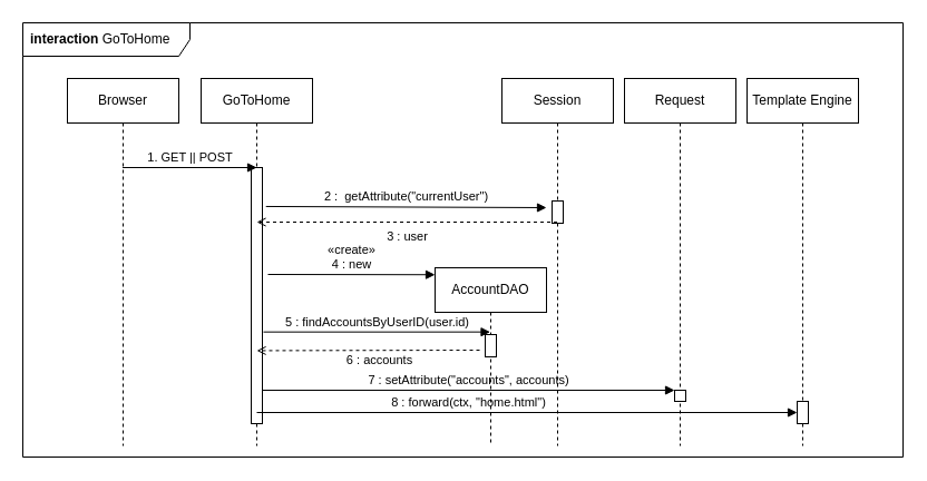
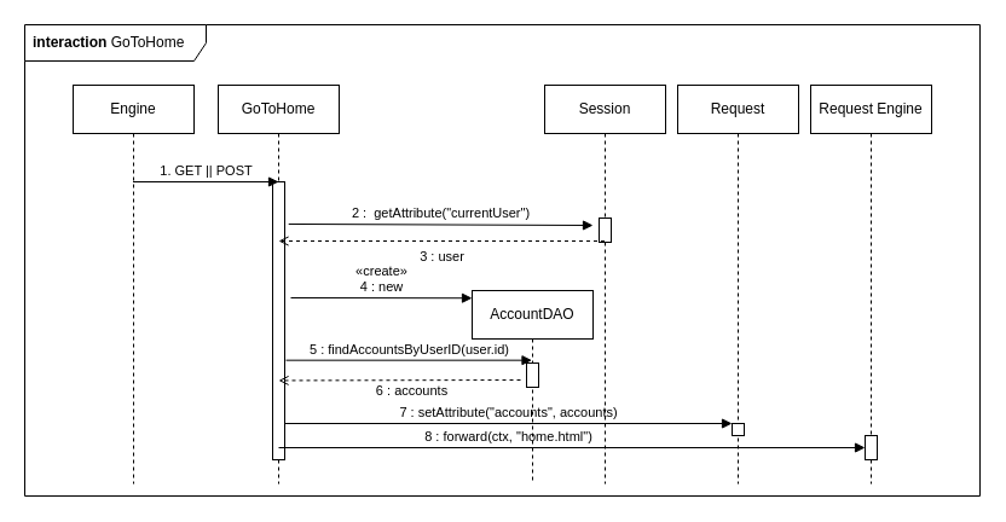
- <mxCell id="3" value="Browser" style="shape=umlLifeline;perimeter=lifelinePerimeter;whiteSpace=wrap;html=1;container=1;collapsible=0;recursiveResize=0;outlineConnect=0;" parent="1" vertex="1"><mxGeometry x="60" y="70" width="100" height="330" as="geometry" /></mxCell>
+ <mxCell id="3" value="Engine" style="shape=umlLifeline;perimeter=lifelinePerimeter;whiteSpace=wrap;html=1;container=1;collapsible=0;recursiveResize=0;outlineConnect=0;" parent="1" vertex="1"><mxGeometry x="60" y="70" width="100" height="330" as="geometry" /></mxCell>
- <mxCell id="15" value="Template Engine" style="shape=umlLifeline;perimeter=lifelinePerimeter;whiteSpace=wrap;html=1;container=1;collapsible=0;recursiveResize=0;outlineConnect=0;" parent="1" vertex="1"><mxGeometry x="670" y="70" width="100" height="330" as="geometry" /></mxCell>
+ <mxCell id="15" value="Request Engine" style="shape=umlLifeline;perimeter=lifelinePerimeter;whiteSpace=wrap;html=1;container=1;collapsible=0;recursiveResize=0;outlineConnect=0;" parent="1" vertex="1"><mxGeometry x="670" y="70" width="100" height="330" as="geometry" /></mxCell>
